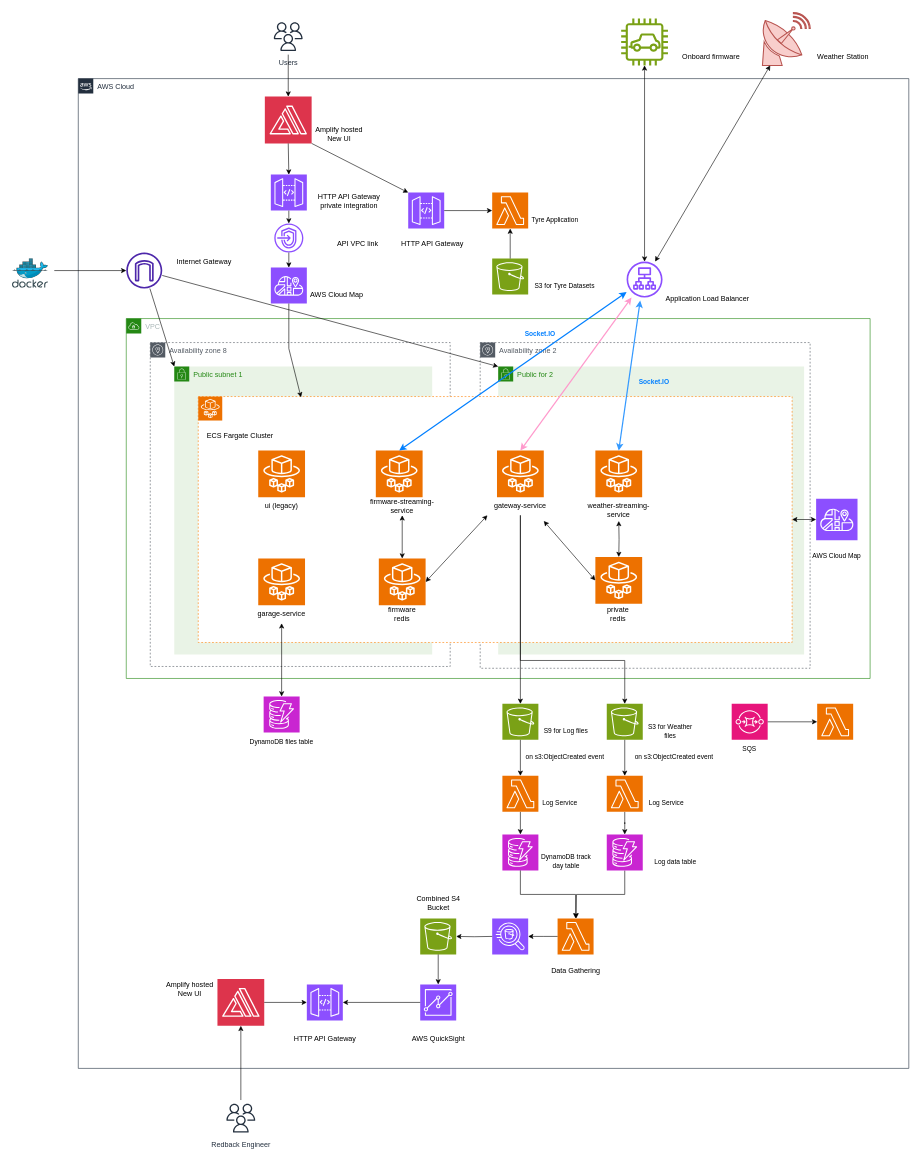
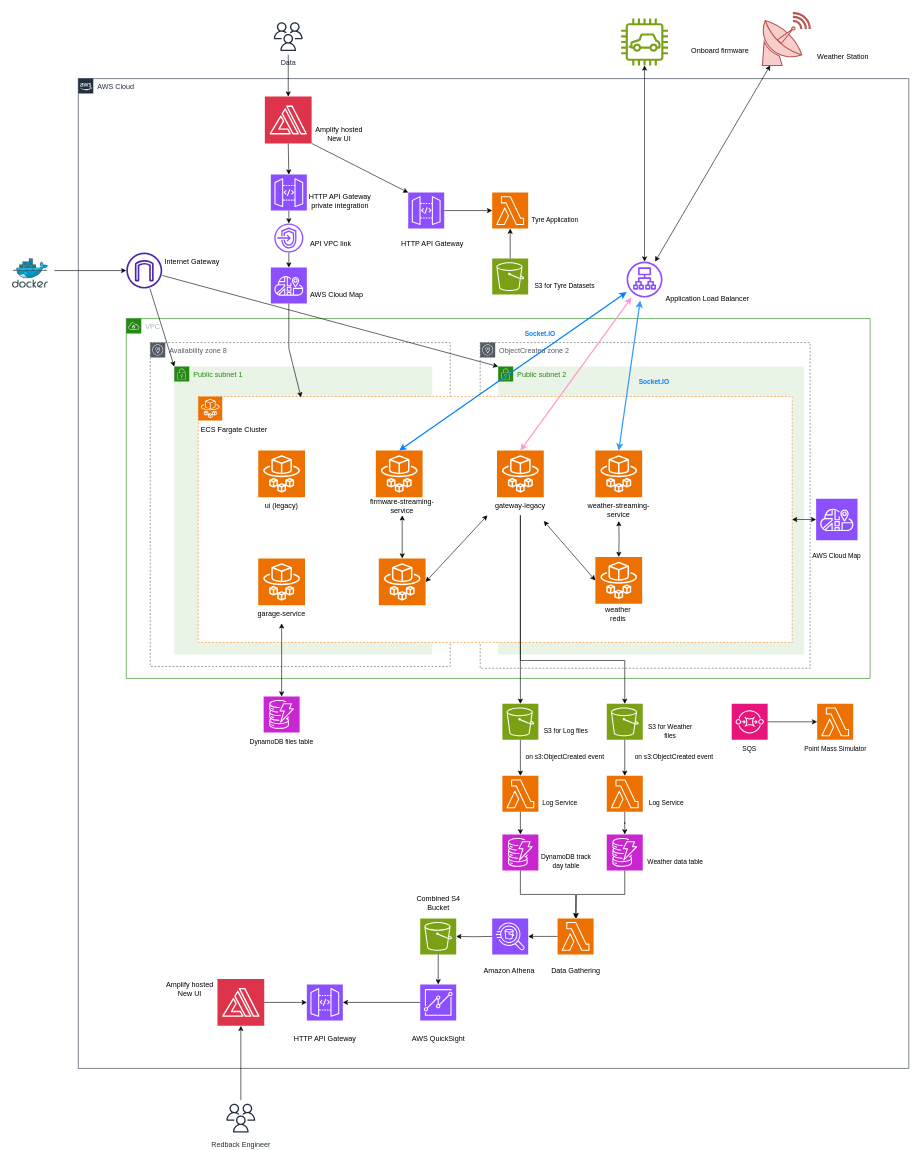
- <mxCell id="113" value="Onboard firmware" style="text;html=1;strokeColor=none;fillColor=none;align=center;verticalAlign=middle;whiteSpace=wrap;rounded=0;" parent="1" vertex="1"><mxGeometry x="1130" y="78" width="110" height="30" as="geometry" /></mxCell>
+ <mxCell id="113" value="Onboard firmware" style="text;html=1;strokeColor=none;fillColor=none;align=center;verticalAlign=middle;whiteSpace=wrap;rounded=0;" parent="1" vertex="1"><mxGeometry x="1145" y="68" width="110" height="30" as="geometry" /></mxCell>
- <mxCell id="114" value="Users" style="sketch=0;outlineConnect=0;fontColor=#232F3E;gradientColor=none;strokeColor=#232F3E;fillColor=#ffffff;dashed=0;verticalLabelPosition=bottom;verticalAlign=top;align=center;html=1;fontSize=12;fontStyle=0;aspect=fixed;shape=mxgraph.aws4.resourceIcon;resIcon=mxgraph.aws4.users;" parent="1" vertex="1"><mxGeometry x="450" y="30" width="60" height="60" as="geometry" /></mxCell>
+ <mxCell id="114" value="Data" style="sketch=0;outlineConnect=0;fontColor=#232F3E;gradientColor=none;strokeColor=#232F3E;fillColor=#ffffff;dashed=0;verticalLabelPosition=bottom;verticalAlign=top;align=center;html=1;fontSize=12;fontStyle=0;aspect=fixed;shape=mxgraph.aws4.resourceIcon;resIcon=mxgraph.aws4.users;" parent="1" vertex="1"><mxGeometry x="450" y="30" width="60" height="60" as="geometry" /></mxCell>
- <mxCell id="39" value="HTTP API Gateway &lt;br&gt;private integration" style="text;html=1;strokeColor=none;fillColor=none;align=center;verticalAlign=middle;whiteSpace=wrap;rounded=0;" parent="2" vertex="1"><mxGeometry x="396" y="190" width="111" height="30" as="geometry" /></mxCell>
+ <mxCell id="39" value="HTTP API Gateway &lt;br&gt;private integration" style="text;html=1;strokeColor=none;fillColor=none;align=center;verticalAlign=middle;whiteSpace=wrap;rounded=0;" parent="2" vertex="1"><mxGeometry x="381" y="190" width="111" height="30" as="geometry" /></mxCell>
- <mxCell id="75" value="API VPC link" style="text;html=1;strokeColor=none;fillColor=none;align=center;verticalAlign=middle;whiteSpace=wrap;rounded=0;" parent="2" vertex="1"><mxGeometry x="426" y="260" width="80" height="30" as="geometry" /></mxCell>
+ <mxCell id="75" value="API VPC link" style="text;html=1;strokeColor=none;fillColor=none;align=center;verticalAlign=middle;whiteSpace=wrap;rounded=0;" parent="2" vertex="1"><mxGeometry x="381" y="260" width="80" height="30" as="geometry" /></mxCell>
- <mxCell id="44" value="Internet Gateway" style="text;html=1;strokeColor=none;fillColor=none;align=center;verticalAlign=middle;whiteSpace=wrap;rounded=0;" parent="2" vertex="1"><mxGeometry x="160" y="290" width="100" height="30" as="geometry" /></mxCell>
+ <mxCell id="44" value="Internet Gateway" style="text;html=1;strokeColor=none;fillColor=none;align=center;verticalAlign=middle;whiteSpace=wrap;rounded=0;" parent="2" vertex="1"><mxGeometry x="140" y="290" width="100" height="30" as="geometry" /></mxCell>
- <mxCell id="6" value="Availability zone 2" style="sketch=0;outlineConnect=0;gradientColor=none;html=1;whiteSpace=wrap;fontSize=12;fontStyle=0;shape=mxgraph.aws4.group;grIcon=mxgraph.aws4.group_availability_zone;strokeColor=#545B64;fillColor=none;verticalAlign=top;align=left;spacingLeft=30;fontColor=#545B64;dashed=1;" parent="3" vertex="1"><mxGeometry x="590" y="40" width="550" height="543" as="geometry" /></mxCell>
+ <mxCell id="6" value="ObjectCreated zone 2" style="sketch=0;outlineConnect=0;gradientColor=none;html=1;whiteSpace=wrap;fontSize=12;fontStyle=0;shape=mxgraph.aws4.group;grIcon=mxgraph.aws4.group_availability_zone;strokeColor=#545B64;fillColor=none;verticalAlign=top;align=left;spacingLeft=30;fontColor=#545B64;dashed=1;" parent="3" vertex="1"><mxGeometry x="590" y="40" width="550" height="543" as="geometry" /></mxCell>
- <mxCell id="7" value="Public for 2" style="points=[[0,0],[0.25,0],[0.5,0],[0.75,0],[1,0],[1,0.25],[1,0.5],[1,0.75],[1,1],[0.75,1],[0.5,1],[0.25,1],[0,1],[0,0.75],[0,0.5],[0,0.25]];outlineConnect=0;gradientColor=none;html=1;whiteSpace=wrap;fontSize=12;fontStyle=0;container=1;pointerEvents=0;collapsible=0;recursiveResize=0;shape=mxgraph.aws4.group;grIcon=mxgraph.aws4.group_security_group;grStroke=0;strokeColor=#248814;fillColor=#E9F3E6;verticalAlign=top;align=left;spacingLeft=30;fontColor=#248814;dashed=0;" parent="3" vertex="1"><mxGeometry x="620" y="80" width="510" height="480" as="geometry" /></mxCell>
+ <mxCell id="7" value="Public subnet 2" style="points=[[0,0],[0.25,0],[0.5,0],[0.75,0],[1,0],[1,0.25],[1,0.5],[1,0.75],[1,1],[0.75,1],[0.5,1],[0.25,1],[0,1],[0,0.75],[0,0.5],[0,0.25]];outlineConnect=0;gradientColor=none;html=1;whiteSpace=wrap;fontSize=12;fontStyle=0;container=1;pointerEvents=0;collapsible=0;recursiveResize=0;shape=mxgraph.aws4.group;grIcon=mxgraph.aws4.group_security_group;grStroke=0;strokeColor=#248814;fillColor=#E9F3E6;verticalAlign=top;align=left;spacingLeft=30;fontColor=#248814;dashed=0;" parent="3" vertex="1"><mxGeometry x="620" y="80" width="510" height="480" as="geometry" /></mxCell>
- <mxCell id="10" value="ECS Fargate Cluster" style="text;html=1;strokeColor=none;fillColor=none;align=center;verticalAlign=middle;whiteSpace=wrap;rounded=0;" parent="3" vertex="1"><mxGeometry x="130" y="180" width="120" height="30" as="geometry" /></mxCell>
+ <mxCell id="10" value="ECS Fargate Cluster" style="text;html=1;strokeColor=none;fillColor=none;align=center;verticalAlign=middle;whiteSpace=wrap;rounded=0;" parent="3" vertex="1"><mxGeometry x="120" y="170" width="120" height="30" as="geometry" /></mxCell>
- <mxCell id="15" value="&lt;div&gt;&lt;span style=&quot;background-color: initial;&quot;&gt;gateway-service&lt;/span&gt;&lt;br&gt;&lt;/div&gt;" style="text;html=1;strokeColor=none;fillColor=none;align=center;verticalAlign=middle;whiteSpace=wrap;rounded=0;" parent="3" vertex="1"><mxGeometry x="602" y="298" width="110" height="30" as="geometry" /></mxCell>
+ <mxCell id="15" value="&lt;div&gt;&lt;span style=&quot;background-color: initial;&quot;&gt;gateway-legacy&lt;/span&gt;&lt;br&gt;&lt;/div&gt;" style="text;html=1;strokeColor=none;fillColor=none;align=center;verticalAlign=middle;whiteSpace=wrap;rounded=0;" parent="3" vertex="1"><mxGeometry x="602" y="298" width="110" height="30" as="geometry" /></mxCell>
- <mxCell id="18" value="firmware redis" style="text;html=1;strokeColor=none;fillColor=none;align=center;verticalAlign=middle;whiteSpace=wrap;rounded=0;" parent="3" vertex="1"><mxGeometry x="430" y="478" width="60" height="30" as="geometry" /></mxCell>
- <mxCell id="31" value="private redis" style="text;html=1;strokeColor=none;fillColor=none;align=center;verticalAlign=middle;whiteSpace=wrap;rounded=0;" vertex="1" parent="3"><mxGeometry x="790" y="478" width="60" height="30" as="geometry" /></mxCell>
+ <mxCell id="31" value="weather redis" style="text;html=1;strokeColor=none;fillColor=none;align=center;verticalAlign=middle;whiteSpace=wrap;rounded=0;" vertex="1" parent="3"><mxGeometry x="790" y="478" width="60" height="30" as="geometry" /></mxCell>
- <mxCell id="52" value="&lt;font style=&quot;font-size: 11px;&quot;&gt;S9 for Log files&lt;/font&gt;" style="text;html=1;strokeColor=none;fillColor=none;align=center;verticalAlign=middle;whiteSpace=wrap;rounded=0;" parent="2" vertex="1"><mxGeometry x="767" y="1072.25" width="92" height="30" as="geometry" /></mxCell>
+ <mxCell id="52" value="&lt;font style=&quot;font-size: 11px;&quot;&gt;S3 for Log files&lt;/font&gt;" style="text;html=1;strokeColor=none;fillColor=none;align=center;verticalAlign=middle;whiteSpace=wrap;rounded=0;" parent="2" vertex="1"><mxGeometry x="767" y="1072.25" width="92" height="30" as="geometry" /></mxCell>
+ <mxCell id="64" value="&lt;font style=&quot;font-size: 11px;&quot;&gt;Point Mass Simulator&lt;/font&gt;" style="text;html=1;strokeColor=none;fillColor=none;align=center;verticalAlign=middle;whiteSpace=wrap;rounded=0;" parent="2" vertex="1"><mxGeometry x="1203.5" y="1102.25" width="116.5" height="30" as="geometry" /></mxCell>
- <mxCell id="86" value="&lt;font style=&quot;font-size: 11px;&quot;&gt;Log data table&lt;/font&gt;" style="text;html=1;strokeColor=none;fillColor=none;align=center;verticalAlign=middle;whiteSpace=wrap;rounded=0;" vertex="1" parent="2"><mxGeometry x="941" y="1290" width="109" height="30" as="geometry" /></mxCell>
+ <mxCell id="86" value="&lt;font style=&quot;font-size: 11px;&quot;&gt;Weather data table&lt;/font&gt;" style="text;html=1;strokeColor=none;fillColor=none;align=center;verticalAlign=middle;whiteSpace=wrap;rounded=0;" vertex="1" parent="2"><mxGeometry x="941" y="1290" width="109" height="30" as="geometry" /></mxCell>
+ <mxCell id="108" value="Amazon Athena" style="text;html=1;strokeColor=none;fillColor=none;align=center;verticalAlign=middle;whiteSpace=wrap;rounded=0;" vertex="1" parent="2"><mxGeometry x="662.5" y="1473" width="111" height="30" as="geometry" /></mxCell>
